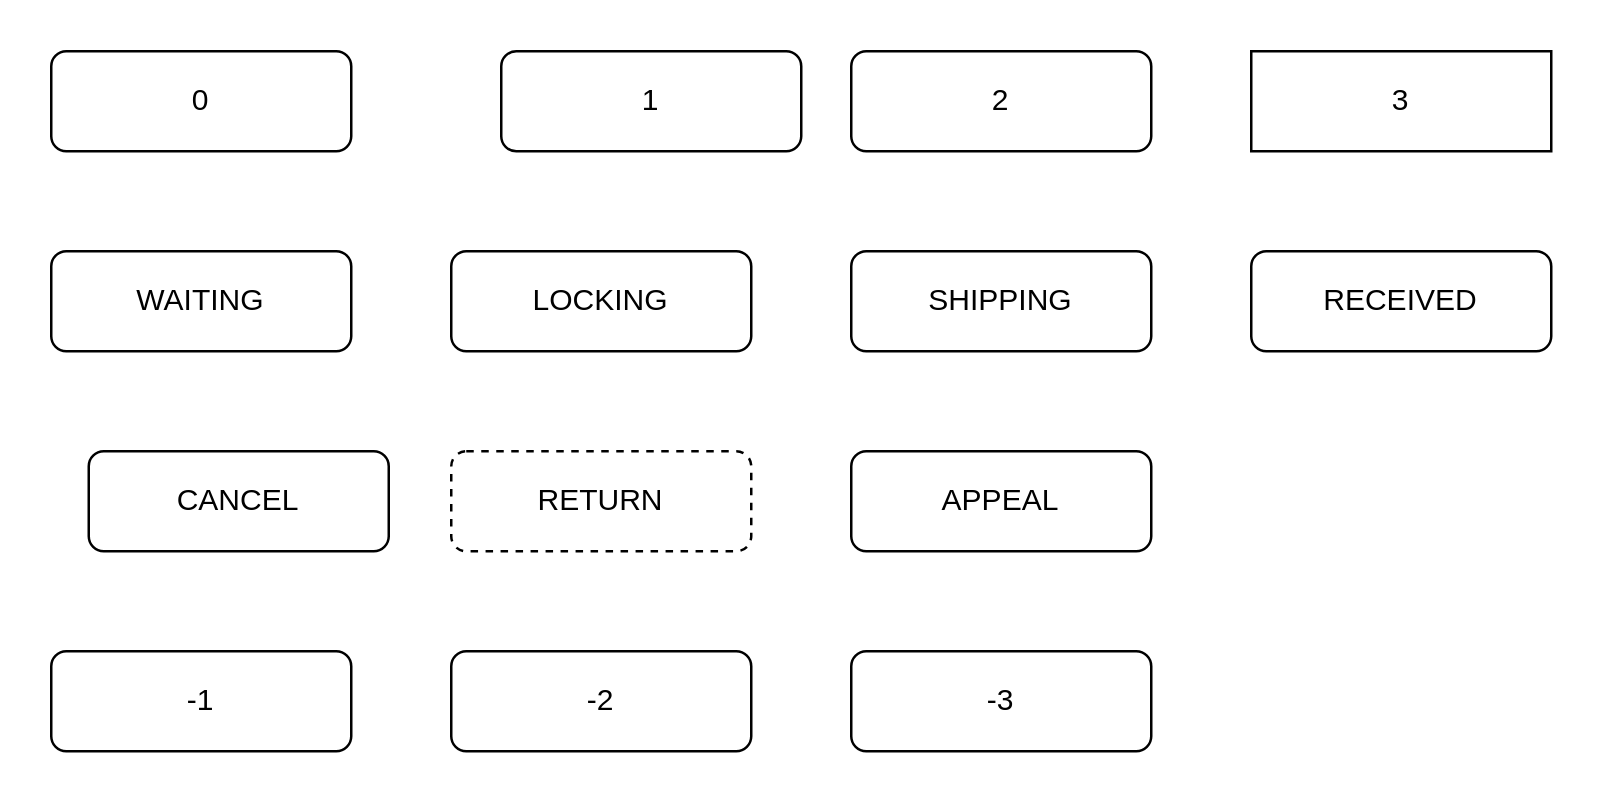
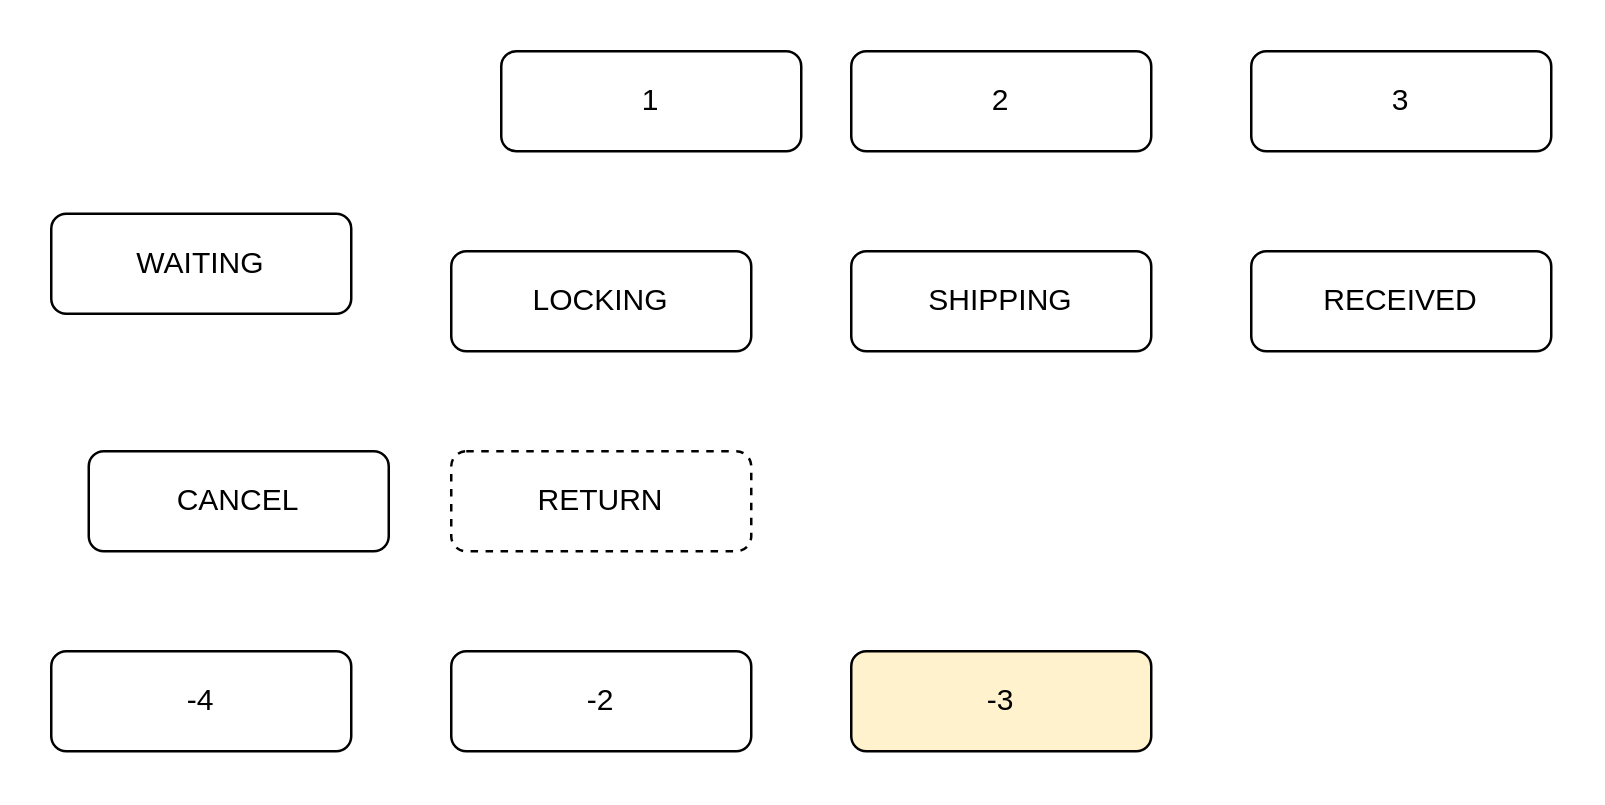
- <mxCell id="9" value="0" style="rounded=1;whiteSpace=wrap;html=1;" vertex="1" parent="1"><mxGeometry x="20" y="20" width="120" height="40" as="geometry" /></mxCell>
- <mxCell id="12" value="3" style="whiteSpace=wrap;html=1;rounded=0;" vertex="1" parent="1"><mxGeometry x="500" y="20" width="120" height="40" as="geometry" /></mxCell>
+ <mxCell id="12" value="3" style="rounded=1;whiteSpace=wrap;html=1;" vertex="1" parent="1"><mxGeometry x="500" y="20" width="120" height="40" as="geometry" /></mxCell>
- <mxCell id="2" value="WAITING" style="rounded=1;whiteSpace=wrap;html=1;" vertex="1" parent="1"><mxGeometry x="20" y="100" width="120" height="40" as="geometry" /></mxCell>
+ <mxCell id="2" value="WAITING" style="rounded=1;whiteSpace=wrap;html=1;" vertex="1" parent="1"><mxGeometry x="20" y="85" width="120" height="40" as="geometry" /></mxCell>
- <mxCell id="8" value="APPEAL" style="rounded=1;whiteSpace=wrap;html=1;" vertex="1" parent="1"><mxGeometry x="340" y="180" width="120" height="40" as="geometry" /></mxCell>
- <mxCell id="13" value="-1" style="rounded=1;whiteSpace=wrap;html=1;" vertex="1" parent="1"><mxGeometry x="20" y="260" width="120" height="40" as="geometry" /></mxCell>
+ <mxCell id="13" value="-4" style="rounded=1;whiteSpace=wrap;html=1;" vertex="1" parent="1"><mxGeometry x="20" y="260" width="120" height="40" as="geometry" /></mxCell>
- <mxCell id="15" value="-3" style="rounded=1;whiteSpace=wrap;html=1;" vertex="1" parent="1"><mxGeometry x="340" y="260" width="120" height="40" as="geometry" /></mxCell>
+ <mxCell id="15" value="-3" style="rounded=1;whiteSpace=wrap;html=1;fillColor=#fff2cc;" vertex="1" parent="1"><mxGeometry x="340" y="260" width="120" height="40" as="geometry" /></mxCell>
